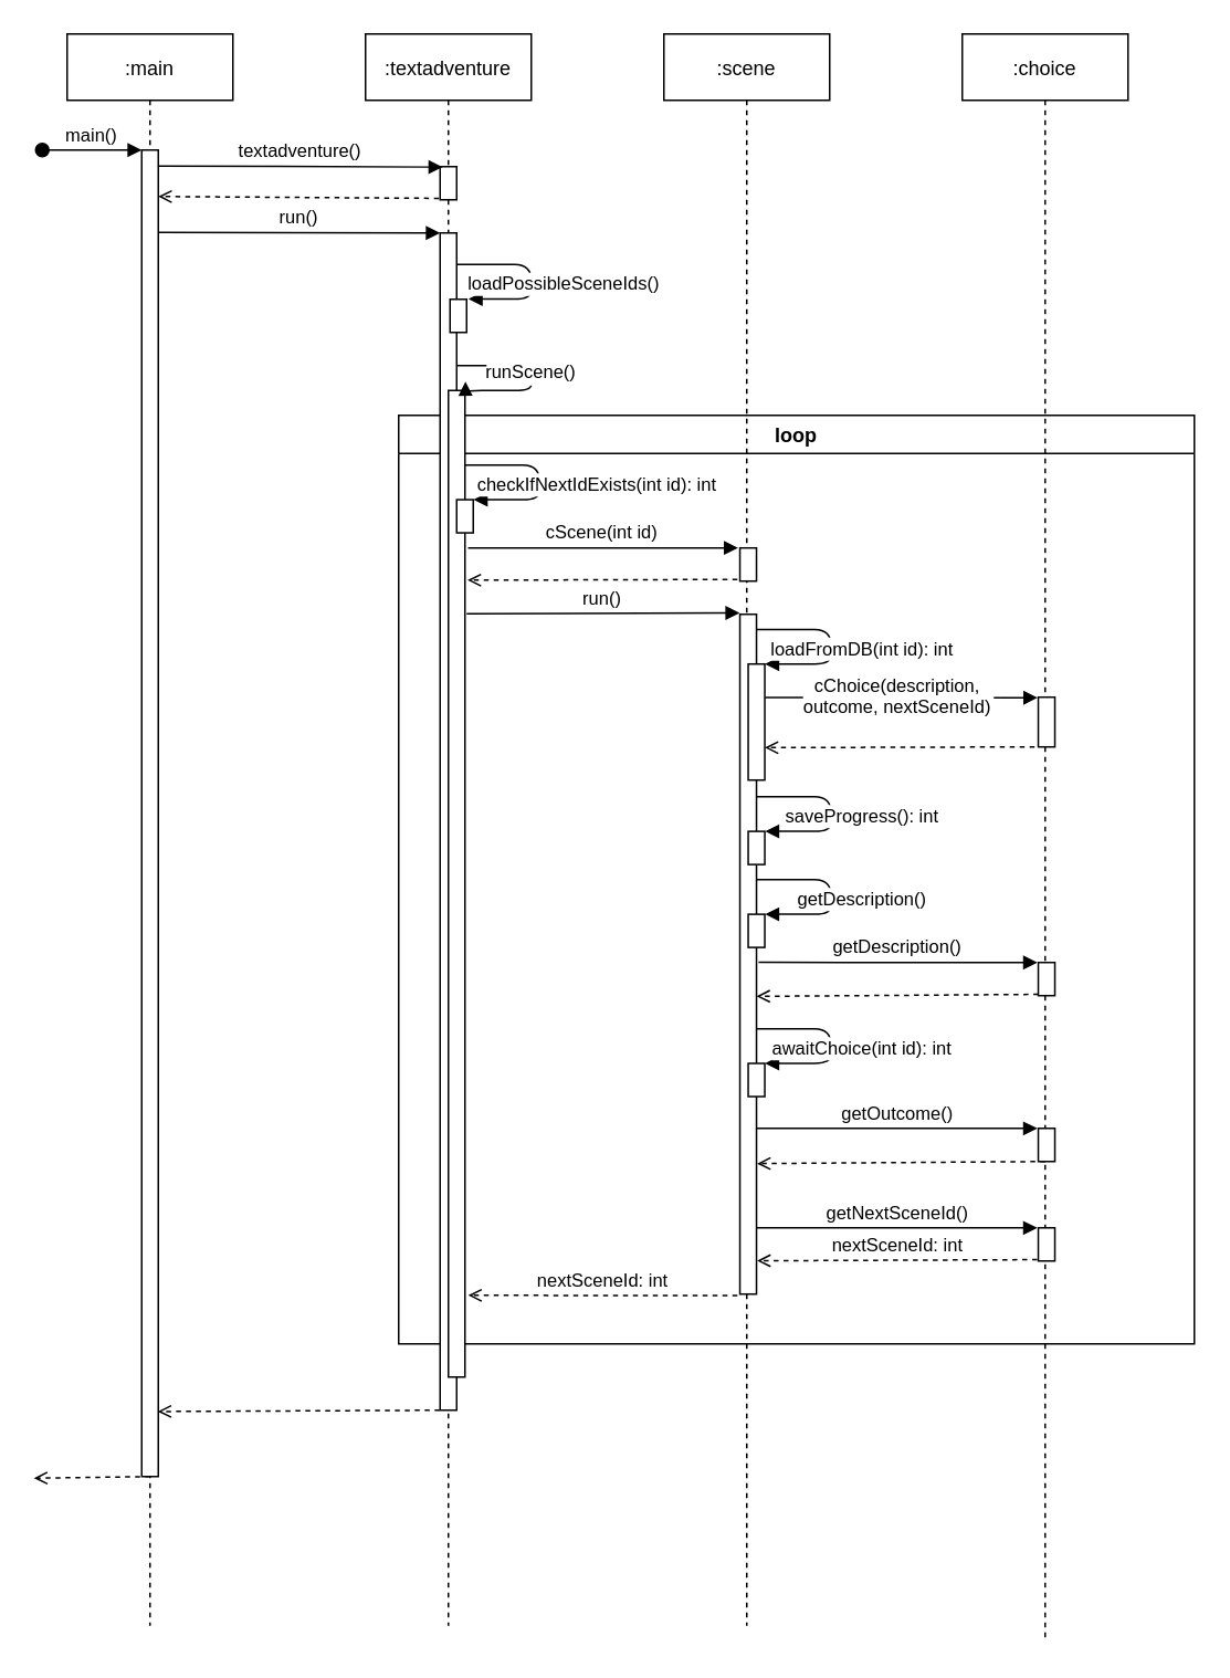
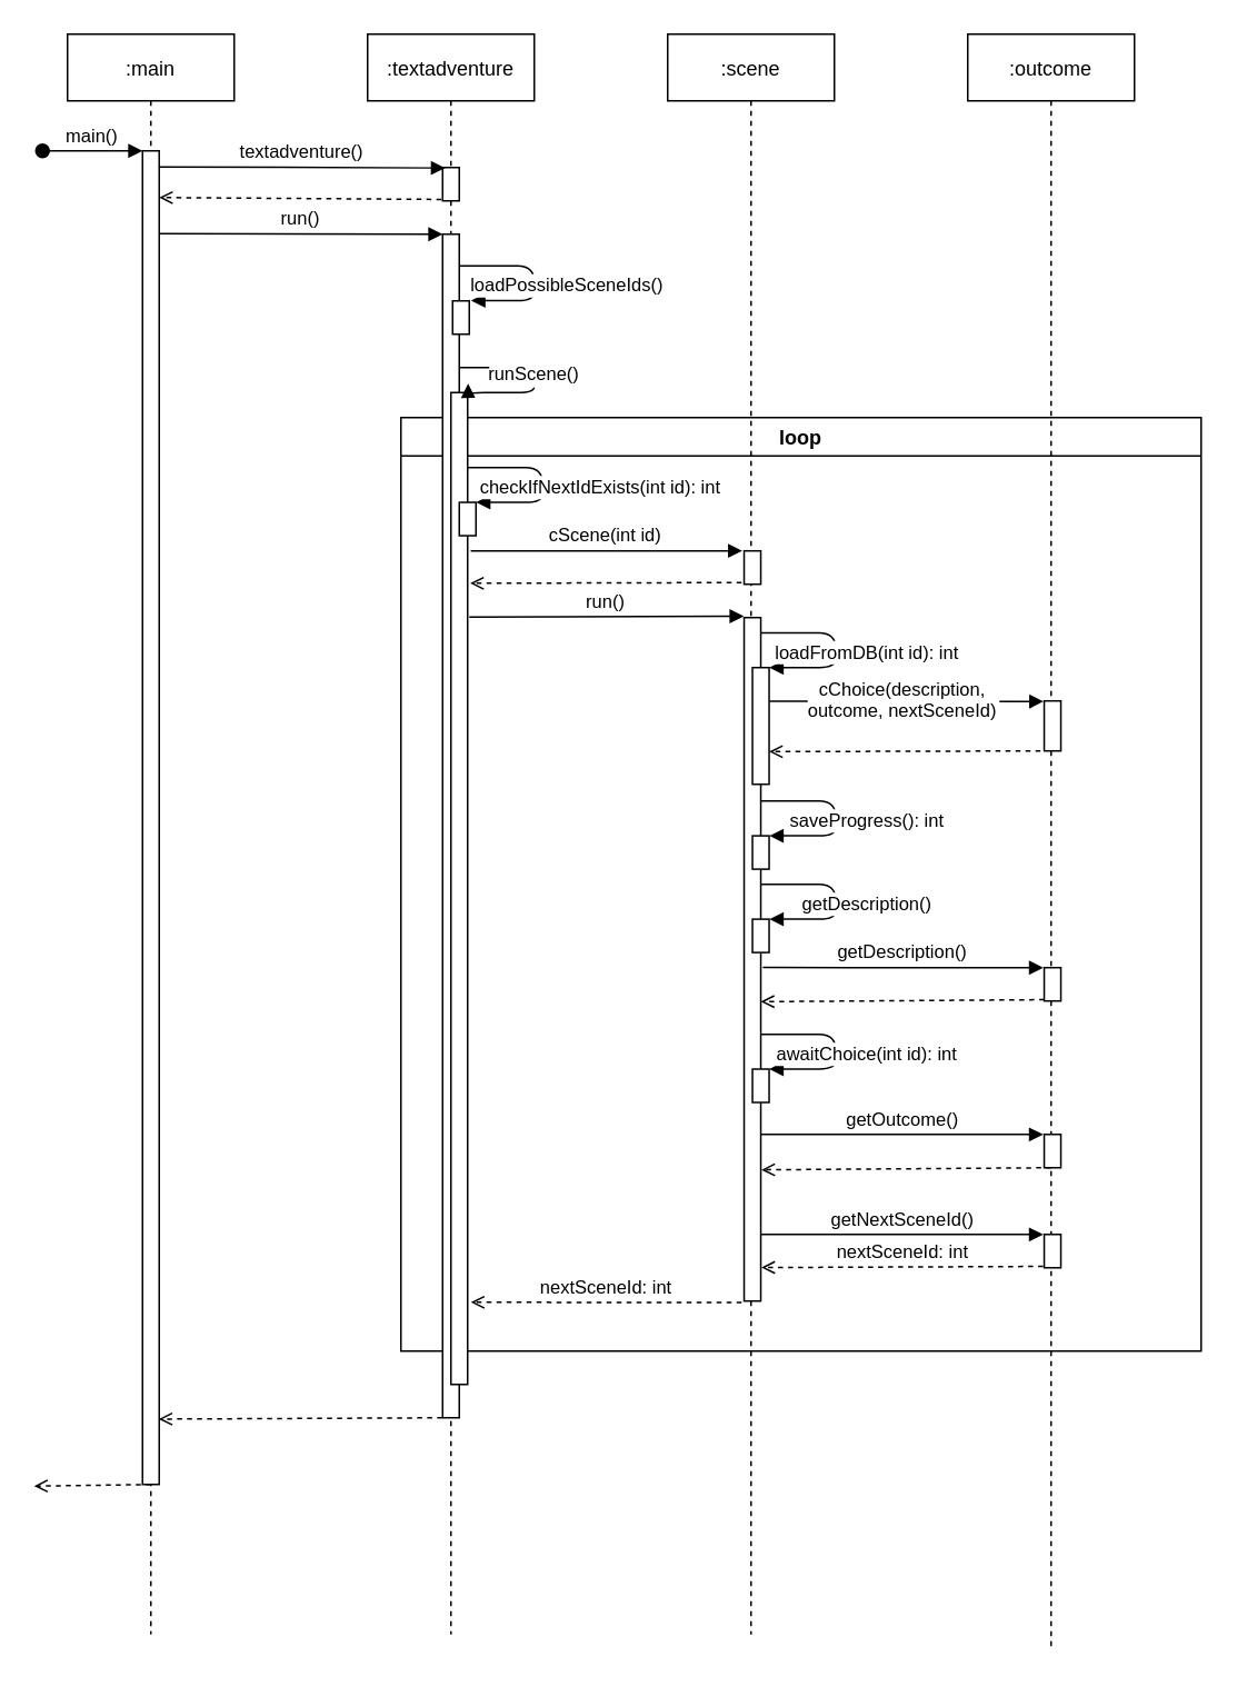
- <mxCell id="24" value=":choice" style="shape=umlLifeline;perimeter=lifelinePerimeter;container=1;collapsible=0;recursiveResize=0;rounded=0;shadow=0;strokeWidth=1;" parent="1" vertex="1"><mxGeometry x="580" y="20" width="100" height="970" as="geometry" /></mxCell>
+ <mxCell id="24" value=":outcome" style="shape=umlLifeline;perimeter=lifelinePerimeter;container=1;collapsible=0;recursiveResize=0;rounded=0;shadow=0;strokeWidth=1;" parent="1" vertex="1"><mxGeometry x="580" y="20" width="100" height="970" as="geometry" /></mxCell>
